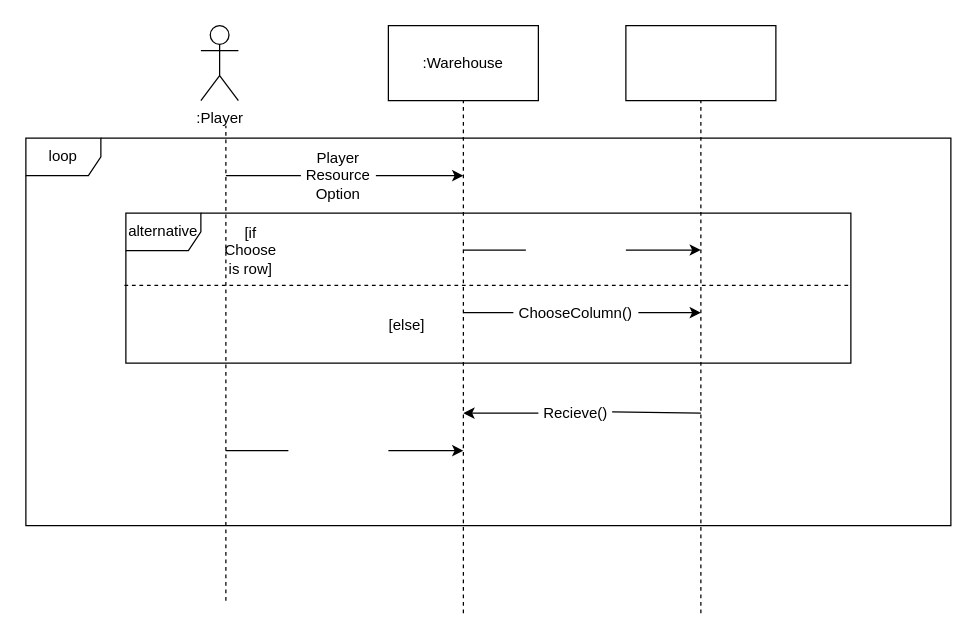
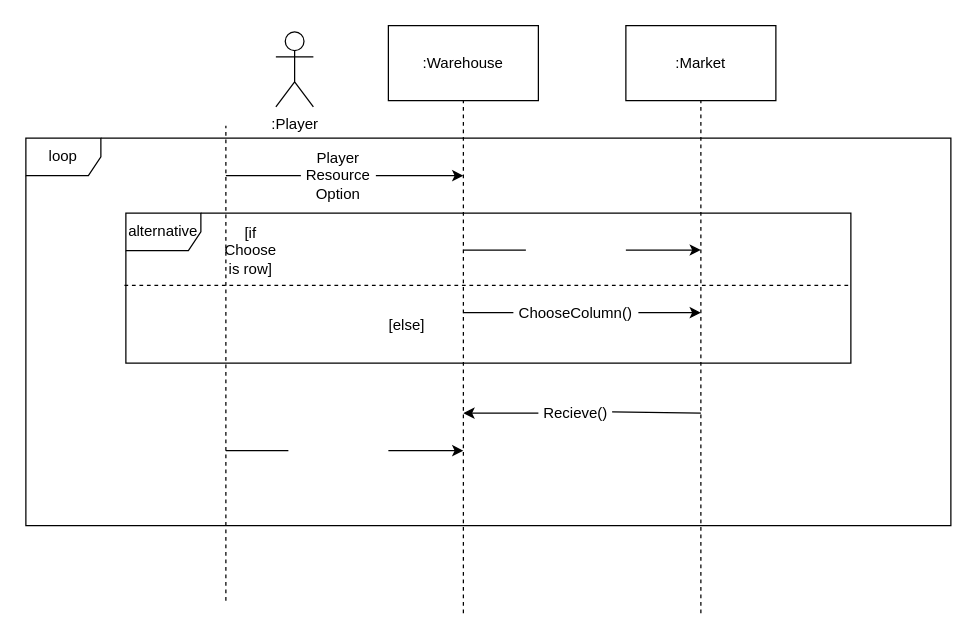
- <mxCell id="4" value=":Player" style="shape=umlActor;verticalLabelPosition=bottom;verticalAlign=top;html=1;outlineConnect=0;" vertex="1" parent="1"><mxGeometry x="160" y="20" width="30" height="60" as="geometry" /></mxCell>
+ <mxCell id="4" value=":Player" style="shape=umlActor;verticalLabelPosition=bottom;verticalAlign=top;html=1;outlineConnect=0;" vertex="1" parent="1"><mxGeometry x="220" y="25" width="30" height="60" as="geometry" /></mxCell>
+ <mxCell id="15" value=":Market" style="text;html=1;strokeColor=none;fillColor=none;align=center;verticalAlign=middle;whiteSpace=wrap;rounded=0;" vertex="1" parent="1"><mxGeometry x="540" y="40" width="40" height="20" as="geometry" /></mxCell>
